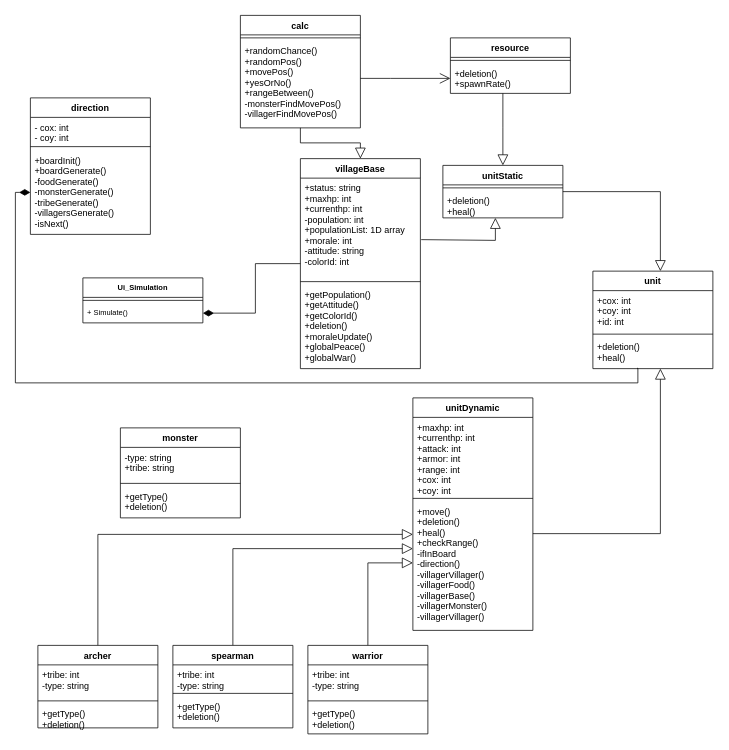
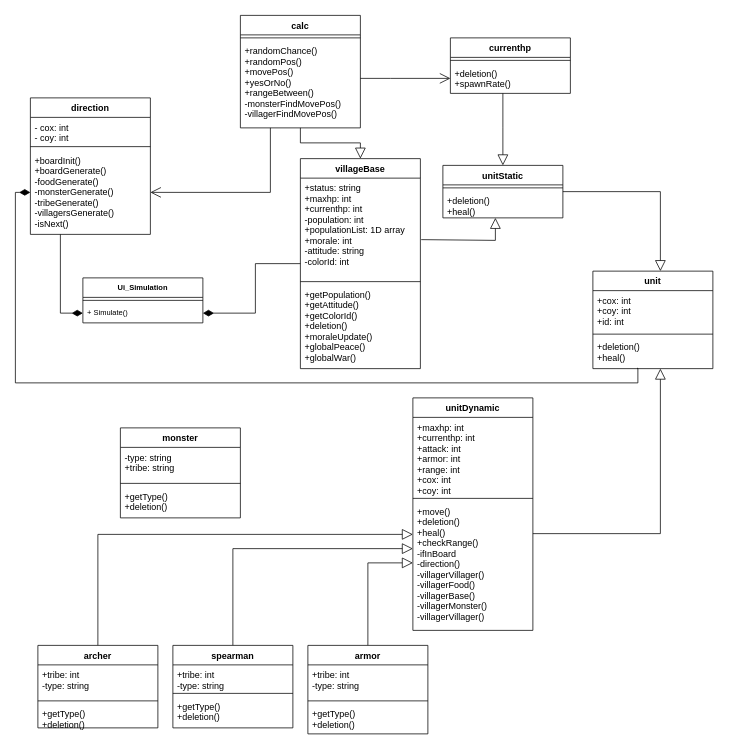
- <mxCell id="37" value="resource" style="swimlane;fontStyle=1;align=center;verticalAlign=top;childLayout=stackLayout;horizontal=1;startSize=26;horizontalStack=0;resizeParent=1;resizeParentMax=0;resizeLast=0;collapsible=1;marginBottom=0;" parent="1" vertex="1"><mxGeometry x="600" y="50" width="160" height="74" as="geometry" /></mxCell>
+ <mxCell id="37" value="currenthp" style="swimlane;fontStyle=1;align=center;verticalAlign=top;childLayout=stackLayout;horizontal=1;startSize=26;horizontalStack=0;resizeParent=1;resizeParentMax=0;resizeLast=0;collapsible=1;marginBottom=0;" parent="1" vertex="1"><mxGeometry x="600" y="50" width="160" height="74" as="geometry" /></mxCell>
+ <mxCell id="7" style="edgeStyle=orthogonalEdgeStyle;rounded=0;orthogonalLoop=1;jettySize=auto;html=1;entryX=1;entryY=0.5;entryDx=0;entryDy=0;endArrow=open;endFill=0;endSize=12;" parent="1" source="9" target="6" edge="1"><mxGeometry relative="1" as="geometry"><Array as="points"><mxPoint x="360" y="256" /></Array></mxGeometry></mxCell>
+ <mxCell id="2" style="edgeStyle=orthogonalEdgeStyle;rounded=0;orthogonalLoop=1;jettySize=auto;html=1;entryX=0;entryY=0.5;entryDx=0;entryDy=0;endArrow=diamondThin;endFill=1;endSize=12;" parent="1" source="3" target="22" edge="1"><mxGeometry relative="1" as="geometry"><Array as="points"><mxPoint x="80" y="417" /></Array></mxGeometry></mxCell>
- <mxCell id="52" value="warrior" style="swimlane;fontStyle=1;align=center;verticalAlign=top;childLayout=stackLayout;horizontal=1;startSize=26;horizontalStack=0;resizeParent=1;resizeParentMax=0;resizeLast=0;collapsible=1;marginBottom=0;" parent="1" vertex="1"><mxGeometry x="410" y="860" width="160" height="118" as="geometry" /></mxCell>
+ <mxCell id="52" value="armor" style="swimlane;fontStyle=1;align=center;verticalAlign=top;childLayout=stackLayout;horizontal=1;startSize=26;horizontalStack=0;resizeParent=1;resizeParentMax=0;resizeLast=0;collapsible=1;marginBottom=0;" parent="1" vertex="1"><mxGeometry x="410" y="860" width="160" height="118" as="geometry" /></mxCell>
